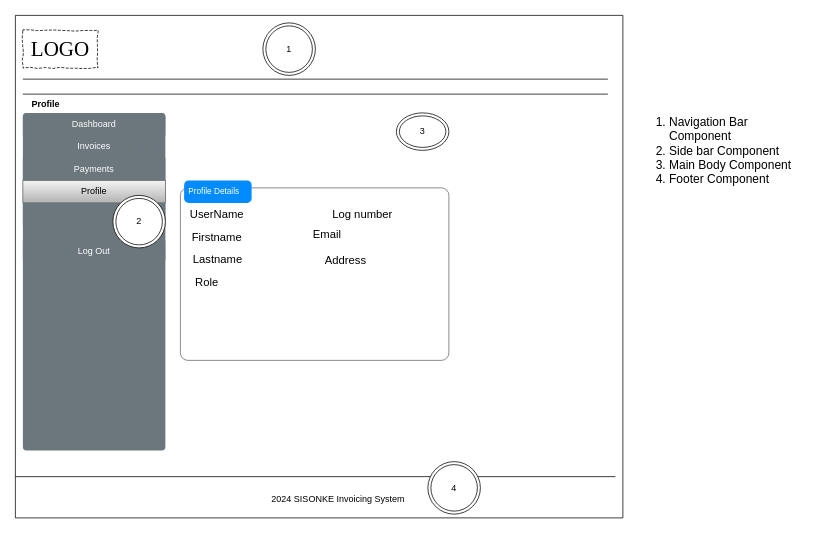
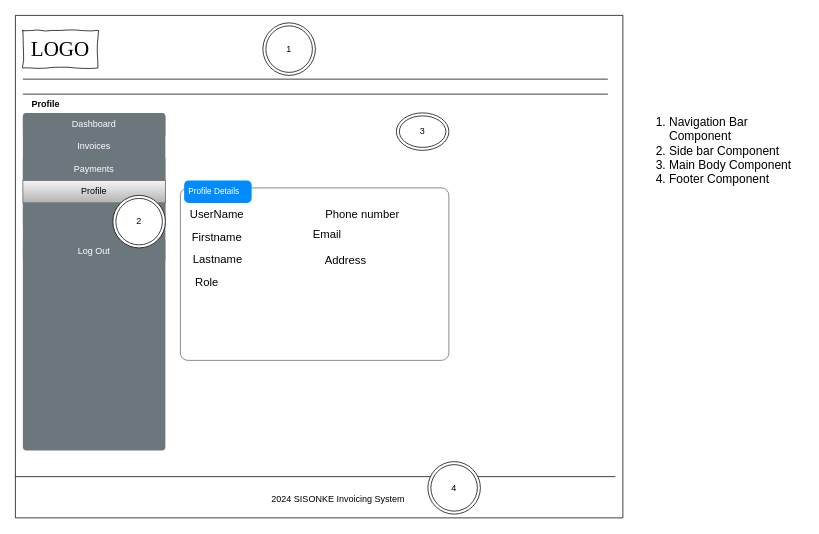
- <mxCell id="24" value="LOGO" style="whiteSpace=wrap;html=1;rounded=0;shadow=0;labelBackgroundColor=none;strokeWidth=1;fontFamily=Verdana;fontSize=28;align=center;comic=1;dashed=1;" parent="2" vertex="1"><mxGeometry x="10" y="20" width="100" height="50" as="geometry" /></mxCell>
+ <mxCell id="24" value="LOGO" style="whiteSpace=wrap;html=1;rounded=0;shadow=0;labelBackgroundColor=none;strokeWidth=1;fontFamily=Verdana;fontSize=28;align=center;comic=1;" parent="2" vertex="1"><mxGeometry x="10" y="20" width="100" height="50" as="geometry" /></mxCell>
- <mxCell id="21" value="Log number" style="text;html=1;align=center;verticalAlign=middle;whiteSpace=wrap;rounded=0;fontSize=15;" parent="14" vertex="1"><mxGeometry x="174" y="30" width="138" height="30" as="geometry" /></mxCell>
+ <mxCell id="21" value="Phone number" style="text;html=1;align=center;verticalAlign=middle;whiteSpace=wrap;rounded=0;fontSize=15;" parent="14" vertex="1"><mxGeometry x="174" y="30" width="138" height="30" as="geometry" /></mxCell>
